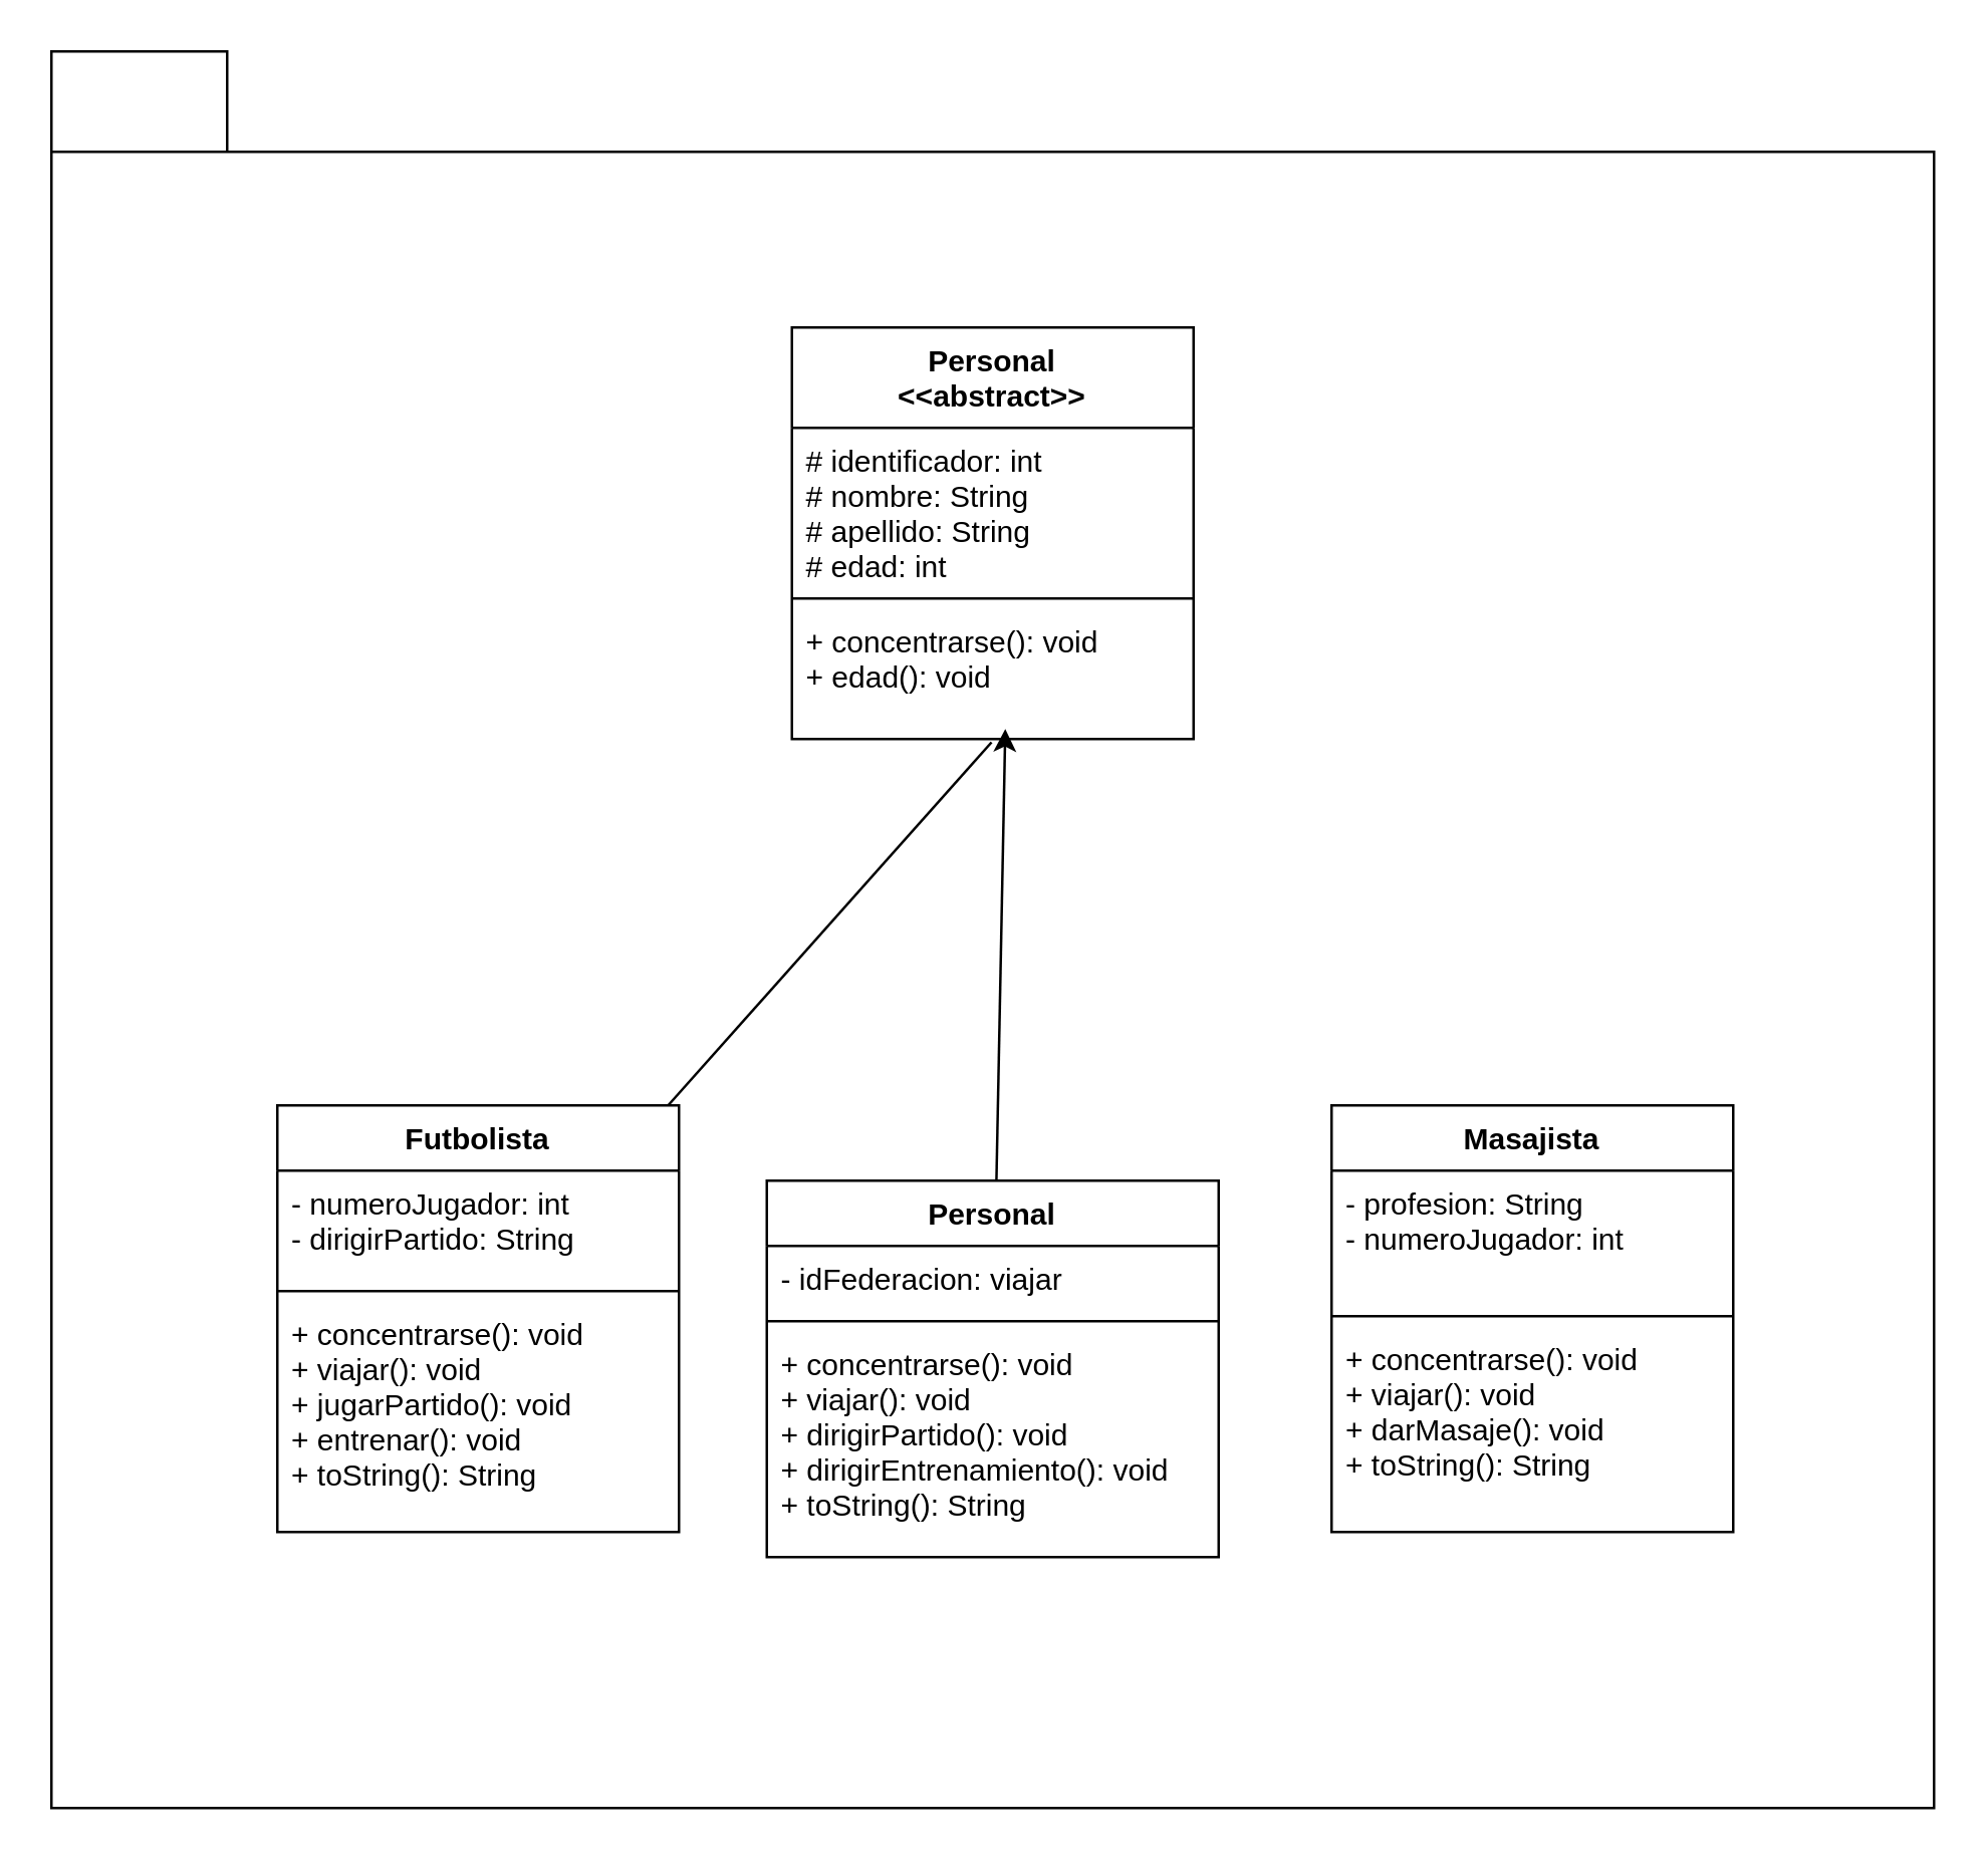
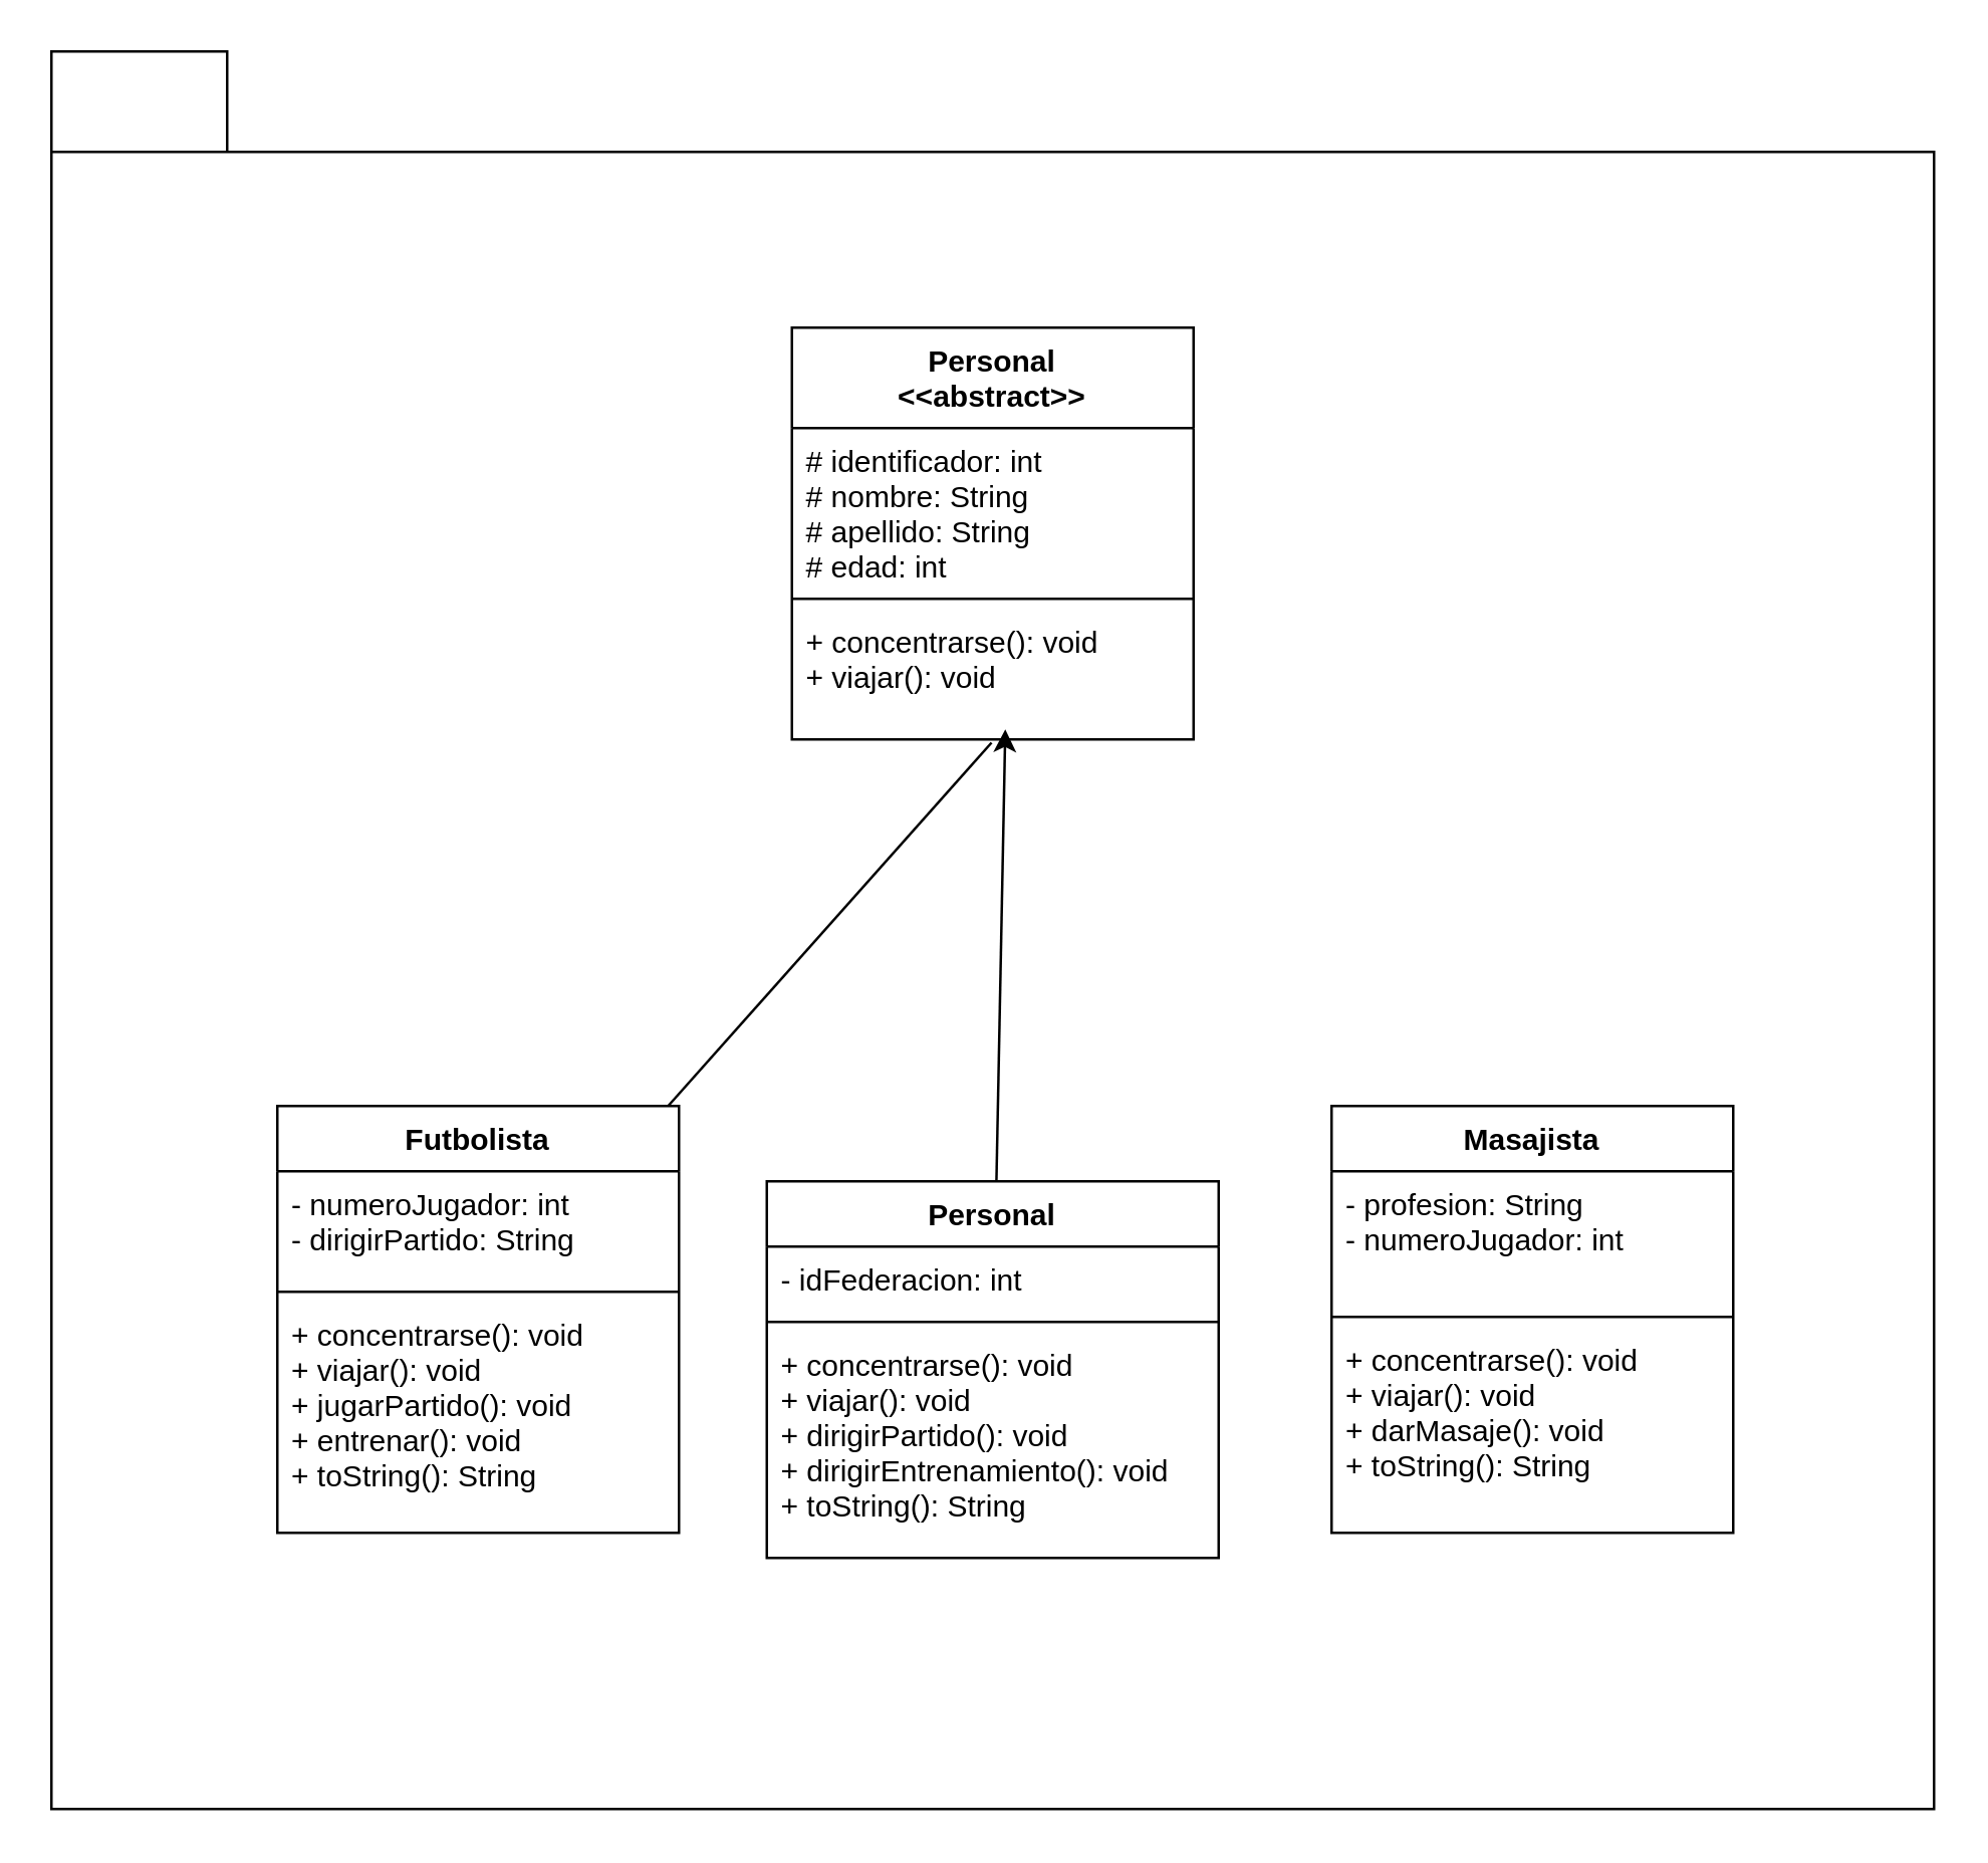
- <mxCell id="6" value="+ concentrarse(): void&#10;+ edad(): void" style="text;strokeColor=none;fillColor=none;align=left;verticalAlign=top;spacingLeft=4;spacingRight=4;overflow=hidden;rotatable=0;points=[[0,0.5],[1,0.5]];portConstraint=eastwest;" parent="3" vertex="1"><mxGeometry y="112" width="160" height="52" as="geometry" /></mxCell>
+ <mxCell id="6" value="+ concentrarse(): void&#10;+ viajar(): void" style="text;strokeColor=none;fillColor=none;align=left;verticalAlign=top;spacingLeft=4;spacingRight=4;overflow=hidden;rotatable=0;points=[[0,0.5],[1,0.5]];portConstraint=eastwest;" parent="3" vertex="1"><mxGeometry y="112" width="160" height="52" as="geometry" /></mxCell>
- <mxCell id="18" value="- idFederacion: viajar" style="text;strokeColor=none;fillColor=none;align=left;verticalAlign=top;spacingLeft=4;spacingRight=4;overflow=hidden;rotatable=0;points=[[0,0.5],[1,0.5]];portConstraint=eastwest;" parent="17" vertex="1"><mxGeometry y="26" width="180" height="26" as="geometry" /></mxCell>
+ <mxCell id="18" value="- idFederacion: int" style="text;strokeColor=none;fillColor=none;align=left;verticalAlign=top;spacingLeft=4;spacingRight=4;overflow=hidden;rotatable=0;points=[[0,0.5],[1,0.5]];portConstraint=eastwest;" parent="17" vertex="1"><mxGeometry y="26" width="180" height="26" as="geometry" /></mxCell>
